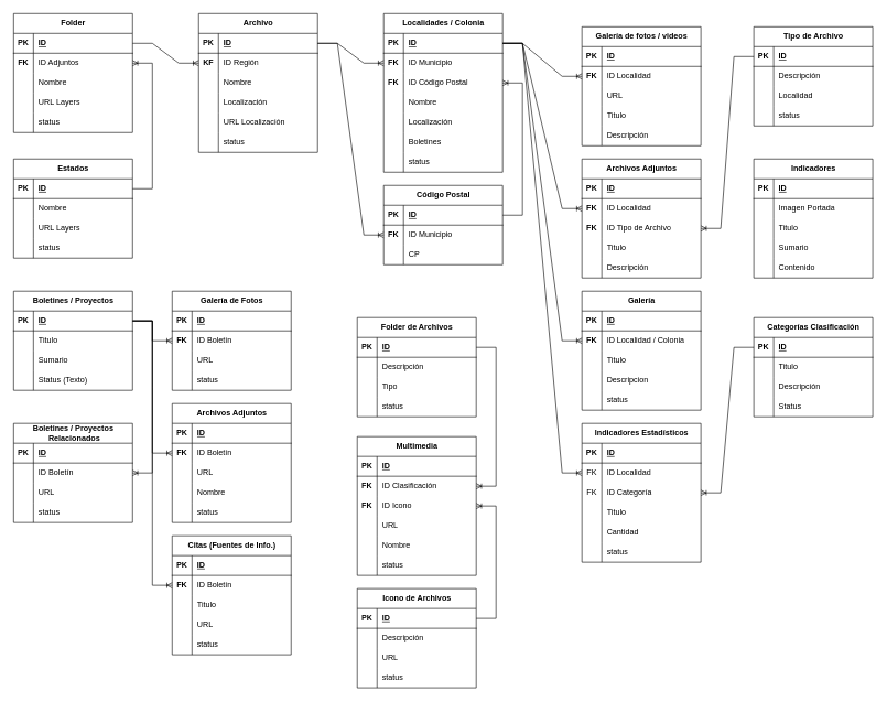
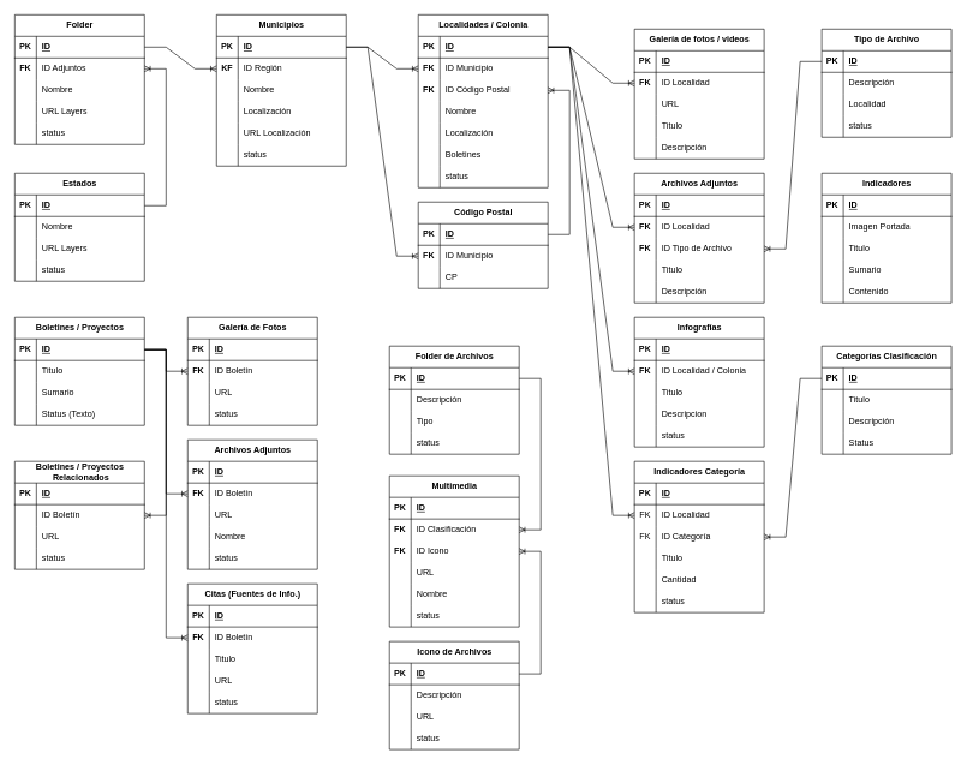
- <mxCell id="32" value="Archivo" style="shape=table;startSize=30;container=1;collapsible=1;childLayout=tableLayout;fixedRows=1;rowLines=0;fontStyle=1;align=center;resizeLast=1;html=1;" parent="1" vertex="1"><mxGeometry x="300" y="20" width="180" height="210" as="geometry" /></mxCell>
+ <mxCell id="32" value="Municipios" style="shape=table;startSize=30;container=1;collapsible=1;childLayout=tableLayout;fixedRows=1;rowLines=0;fontStyle=1;align=center;resizeLast=1;html=1;" parent="1" vertex="1"><mxGeometry x="300" y="20" width="180" height="210" as="geometry" /></mxCell>
- <mxCell id="133" value="Galería" style="shape=table;startSize=30;container=1;collapsible=1;childLayout=tableLayout;fixedRows=1;rowLines=0;fontStyle=1;align=center;resizeLast=1;html=1;" parent="1" vertex="1"><mxGeometry x="880" y="440" width="180" height="180" as="geometry" /></mxCell>
+ <mxCell id="133" value="Infografías" style="shape=table;startSize=30;container=1;collapsible=1;childLayout=tableLayout;fixedRows=1;rowLines=0;fontStyle=1;align=center;resizeLast=1;html=1;" parent="1" vertex="1"><mxGeometry x="880" y="440" width="180" height="180" as="geometry" /></mxCell>
- <mxCell id="290" value="Indicadores Estadísticos" style="shape=table;startSize=30;container=1;collapsible=1;childLayout=tableLayout;fixedRows=1;rowLines=0;fontStyle=1;align=center;resizeLast=1;html=1;" parent="1" vertex="1"><mxGeometry x="880" y="640" width="180" height="210" as="geometry" /></mxCell>
+ <mxCell id="290" value="Indicadores Categoría" style="shape=table;startSize=30;container=1;collapsible=1;childLayout=tableLayout;fixedRows=1;rowLines=0;fontStyle=1;align=center;resizeLast=1;html=1;" parent="1" vertex="1"><mxGeometry x="880" y="640" width="180" height="210" as="geometry" /></mxCell>
